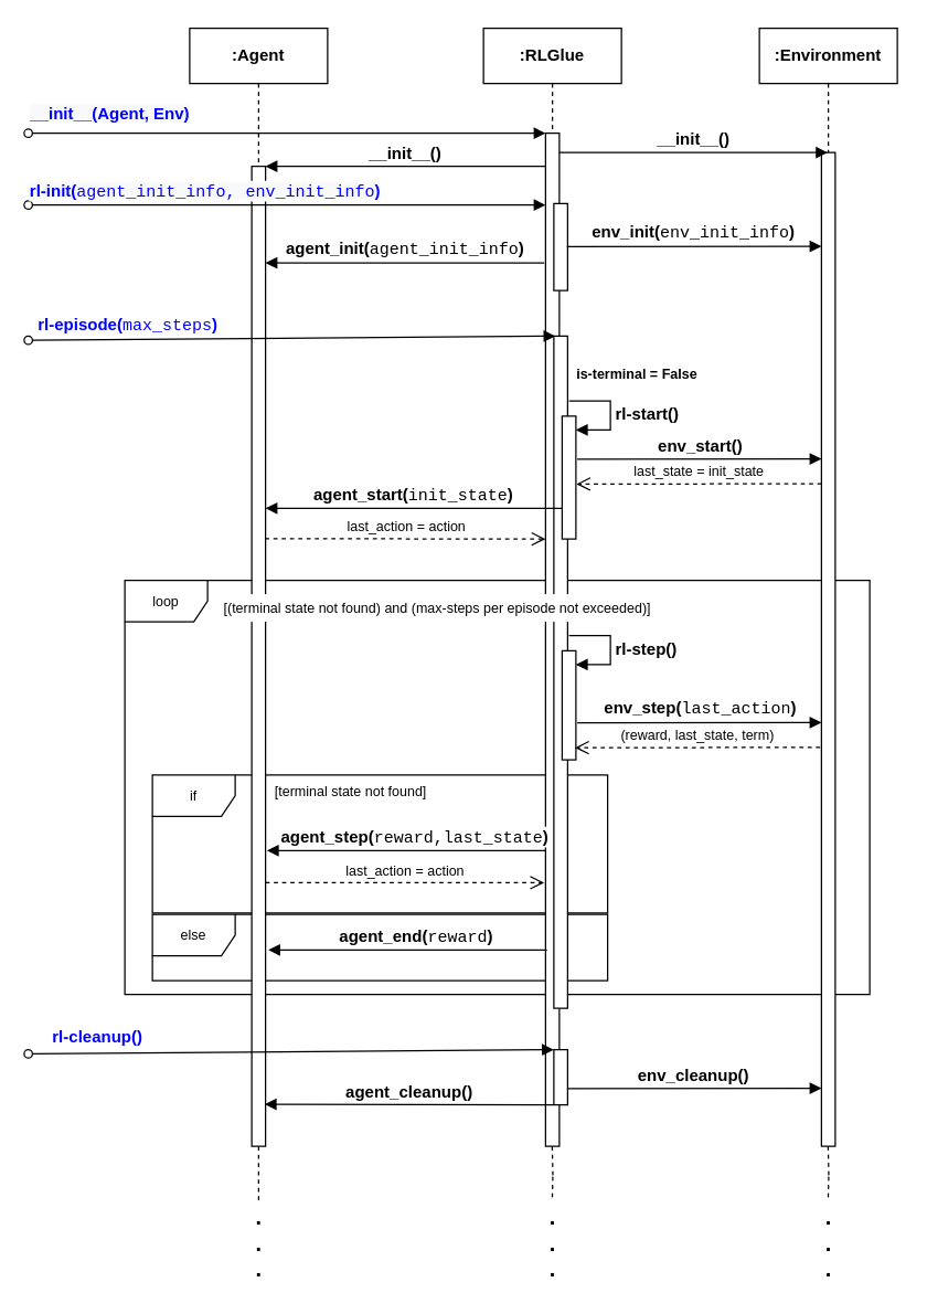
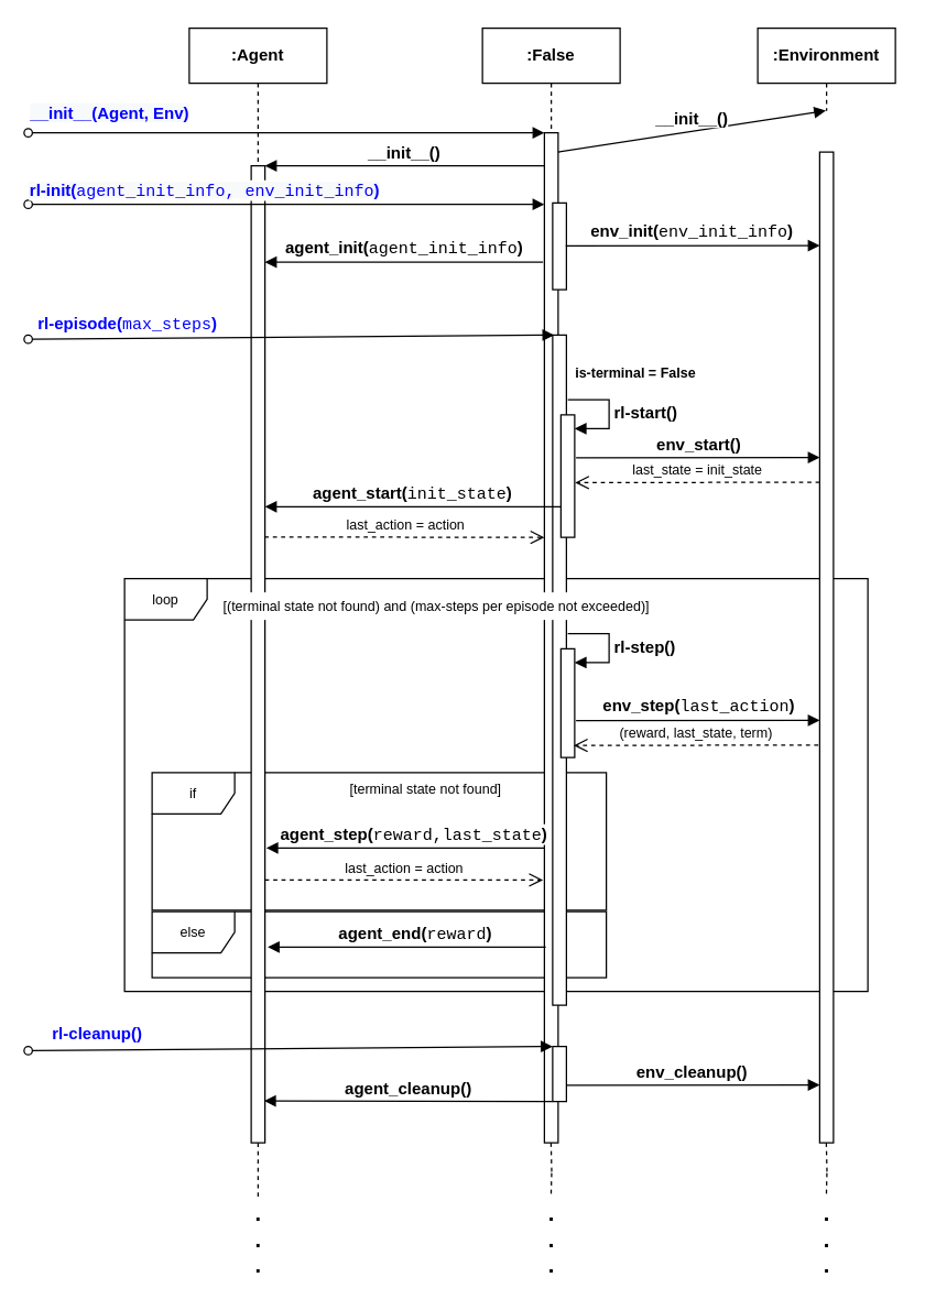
- <mxCell id="6" value="&lt;b&gt;:RLGlue&lt;/b&gt;" style="shape=umlLifeline;perimeter=lifelinePerimeter;whiteSpace=wrap;html=1;container=1;collapsible=0;recursiveResize=0;outlineConnect=0;" parent="1" vertex="1"><mxGeometry x="350" y="20" width="100" height="90" as="geometry" /></mxCell>
+ <mxCell id="6" value="&lt;b&gt;:False&lt;/b&gt;" style="shape=umlLifeline;perimeter=lifelinePerimeter;whiteSpace=wrap;html=1;container=1;collapsible=0;recursiveResize=0;outlineConnect=0;" parent="1" vertex="1"><mxGeometry x="350" y="20" width="100" height="90" as="geometry" /></mxCell>
- <mxCell id="7" value="&lt;b&gt;:Environment&lt;/b&gt;" style="shape=umlLifeline;perimeter=lifelinePerimeter;whiteSpace=wrap;html=1;container=1;collapsible=0;recursiveResize=0;outlineConnect=0;" parent="1" vertex="1"><mxGeometry x="550" y="20" width="100" height="90" as="geometry" /></mxCell>
+ <mxCell id="7" value="&lt;b&gt;:Environment&lt;/b&gt;" style="shape=umlLifeline;perimeter=lifelinePerimeter;whiteSpace=wrap;html=1;container=1;collapsible=0;recursiveResize=0;outlineConnect=0;" parent="1" vertex="1"><mxGeometry x="550" y="20" width="100" height="60" as="geometry" /></mxCell>
- <mxCell id="31" value="[terminal state not found]" style="text;html=1;align=left;verticalAlign=middle;resizable=0;points=[];autosize=1;fontSize=10;fillColor=#ffffff;" parent="1" vertex="1"><mxGeometry x="197" y="563" width="130" height="20" as="geometry" /></mxCell>
+ <mxCell id="31" value="[terminal state not found]" style="text;html=1;align=left;verticalAlign=middle;resizable=0;points=[];autosize=1;fontSize=10;fillColor=#ffffff;" parent="1" vertex="1"><mxGeometry x="252" y="563" width="130" height="20" as="geometry" /></mxCell>
